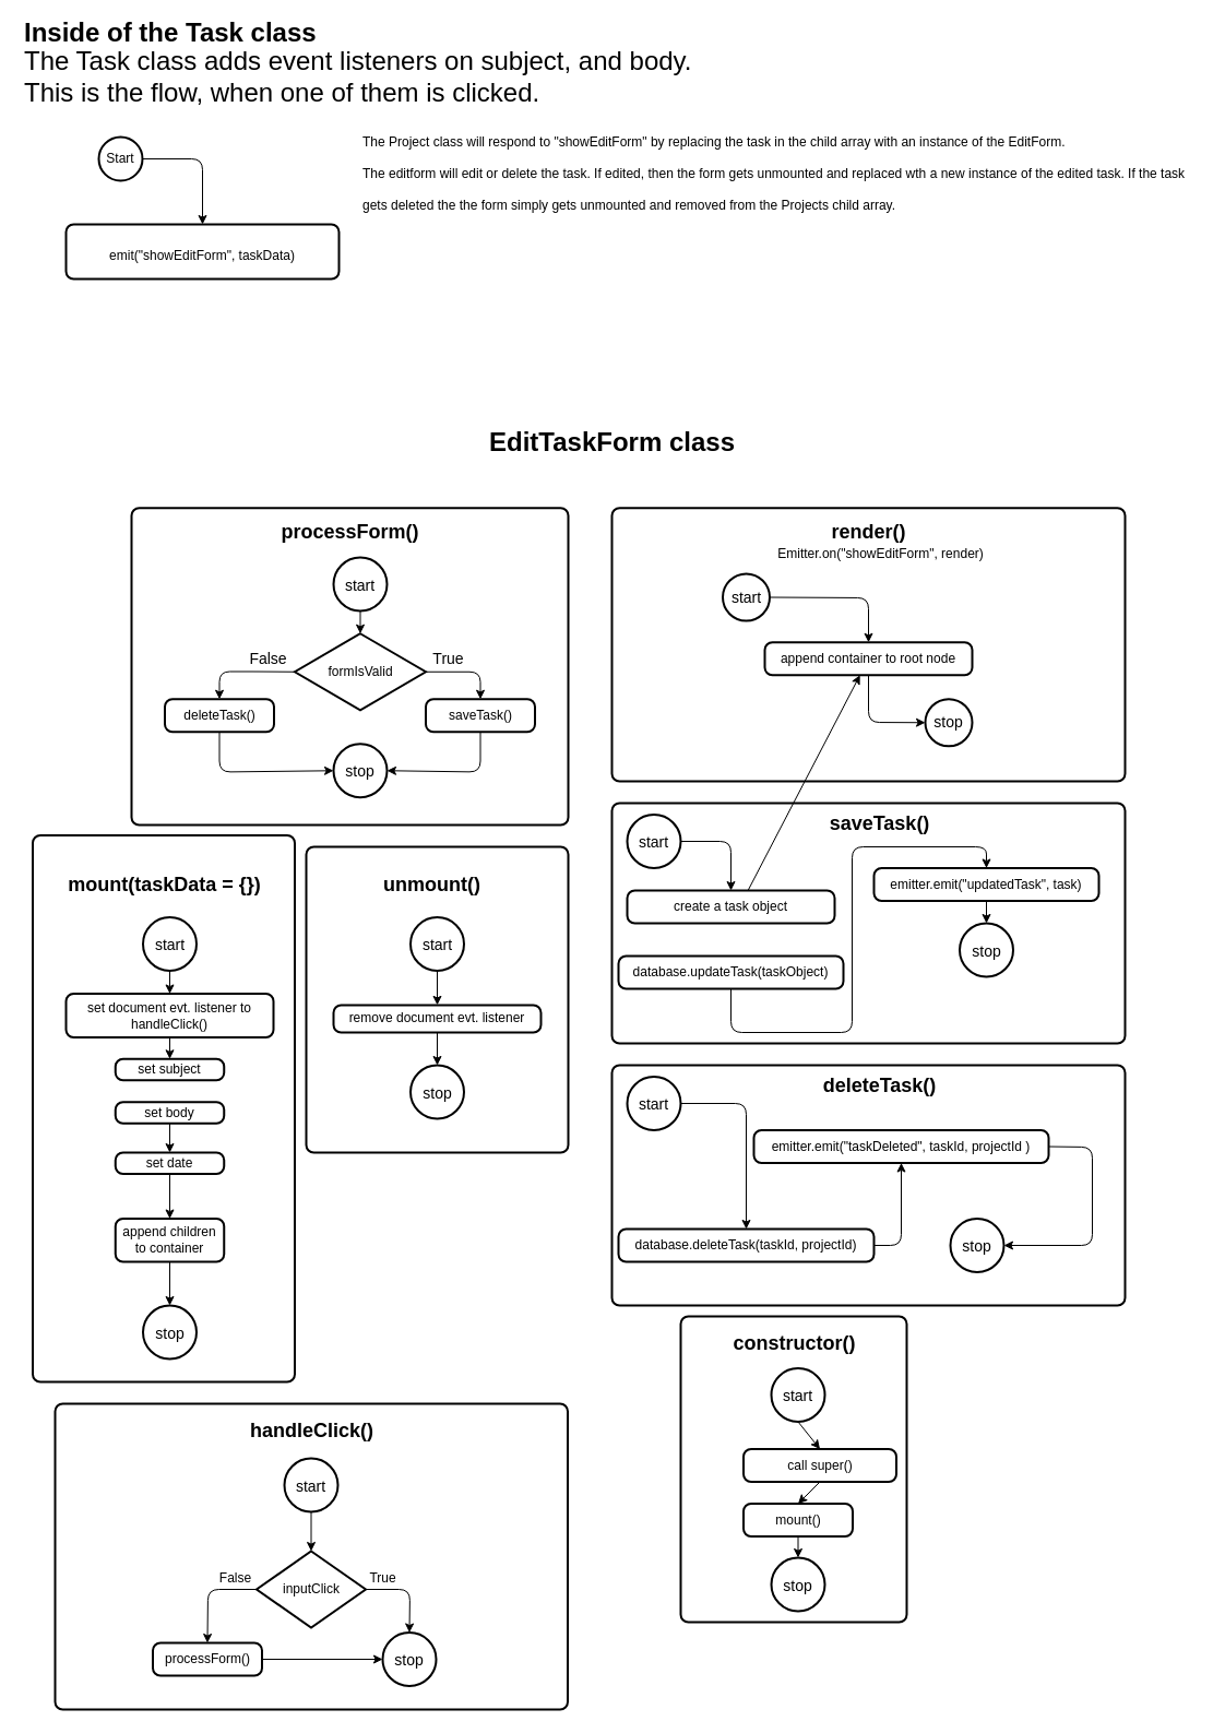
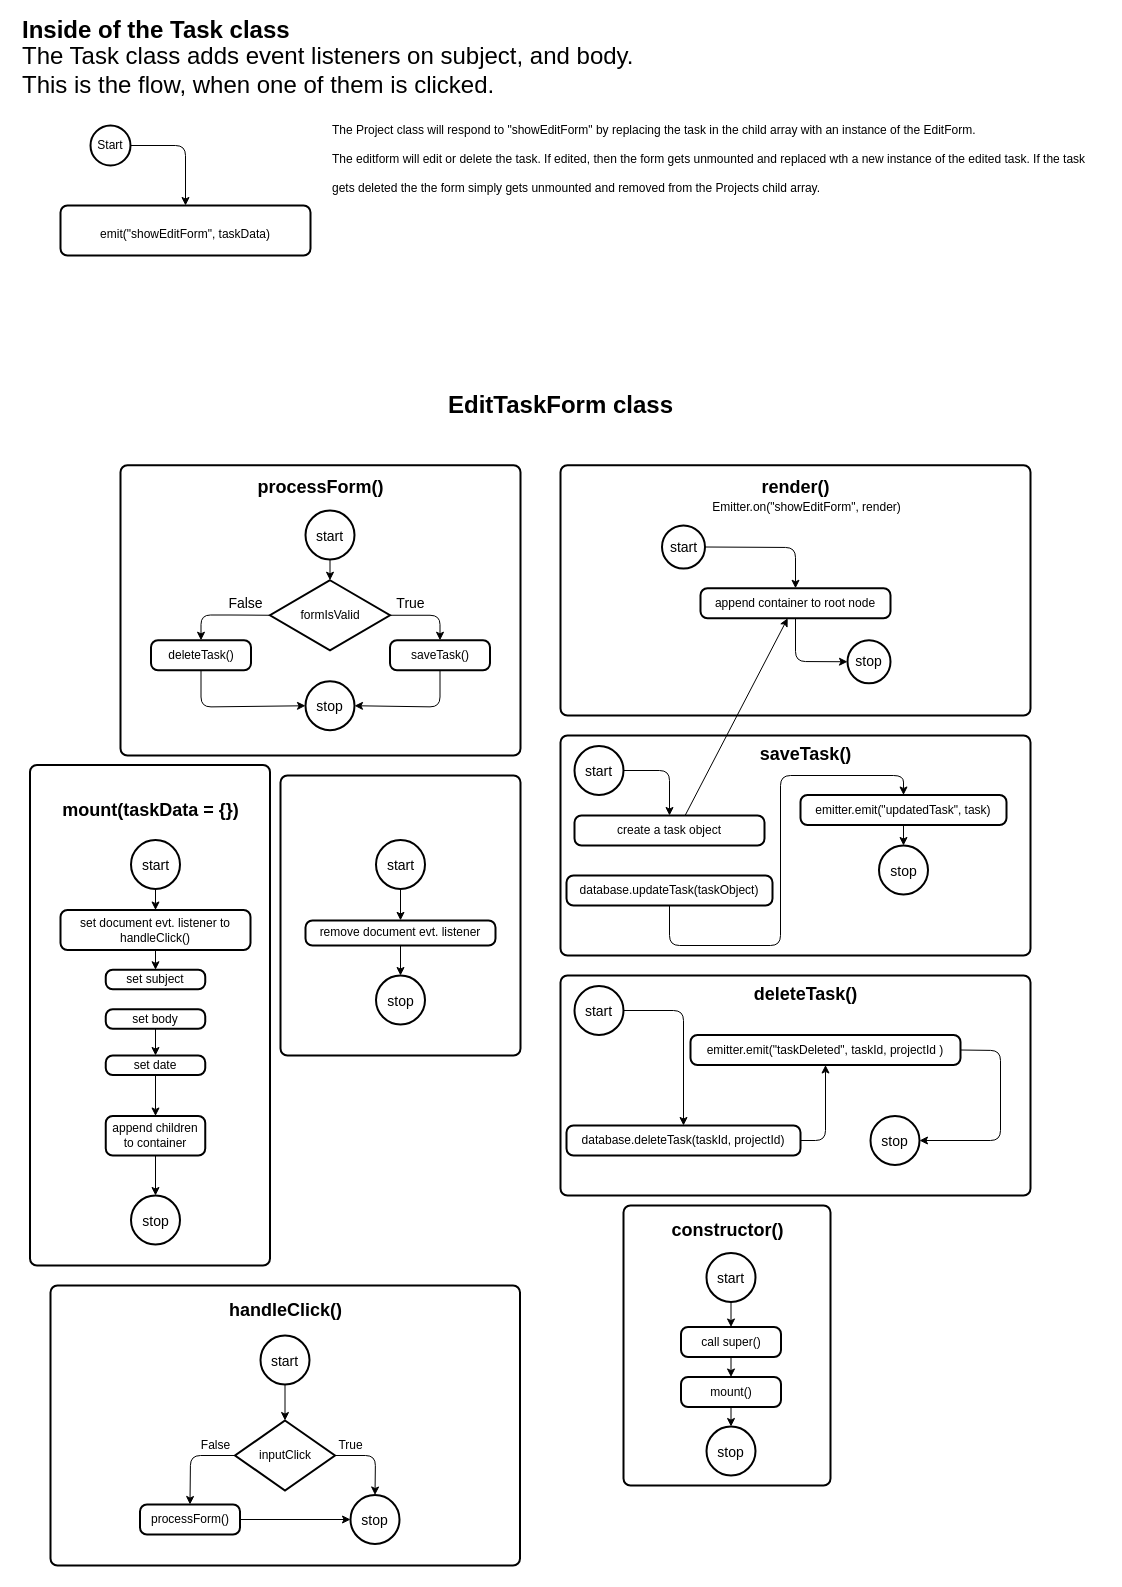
- <mxCell id="63" value="&lt;font style=&quot;font-size: 18px&quot;&gt;&lt;b&gt;unmount()&lt;/b&gt;&lt;/font&gt;" style="text;html=1;align=center;verticalAlign=middle;resizable=0;points=[];autosize=1;strokeColor=none;fillColor=none;fontSize=18;movable=0;rotatable=0;deletable=0;editable=0;connectable=0;" parent="1" vertex="1"><mxGeometry x="344.5" y="794.5" width="100" height="30" as="geometry" /></mxCell>
- <mxCell id="84" value="call super()" style="rounded=1;whiteSpace=wrap;html=1;absoluteArcSize=1;arcSize=14;strokeWidth=2;fontSize=12;movable=1;resizable=1;rotatable=1;deletable=1;editable=1;connectable=1;" parent="1" vertex="1"><mxGeometry x="680.5" y="1326.5" width="140" height="30" as="geometry" /></mxCell>
+ <mxCell id="84" value="call super()" style="rounded=1;whiteSpace=wrap;html=1;absoluteArcSize=1;arcSize=14;strokeWidth=2;fontSize=12;movable=1;resizable=1;rotatable=1;deletable=1;editable=1;connectable=1;" parent="1" vertex="1"><mxGeometry x="680.5" y="1326.5" width="100" height="30" as="geometry" /></mxCell>
